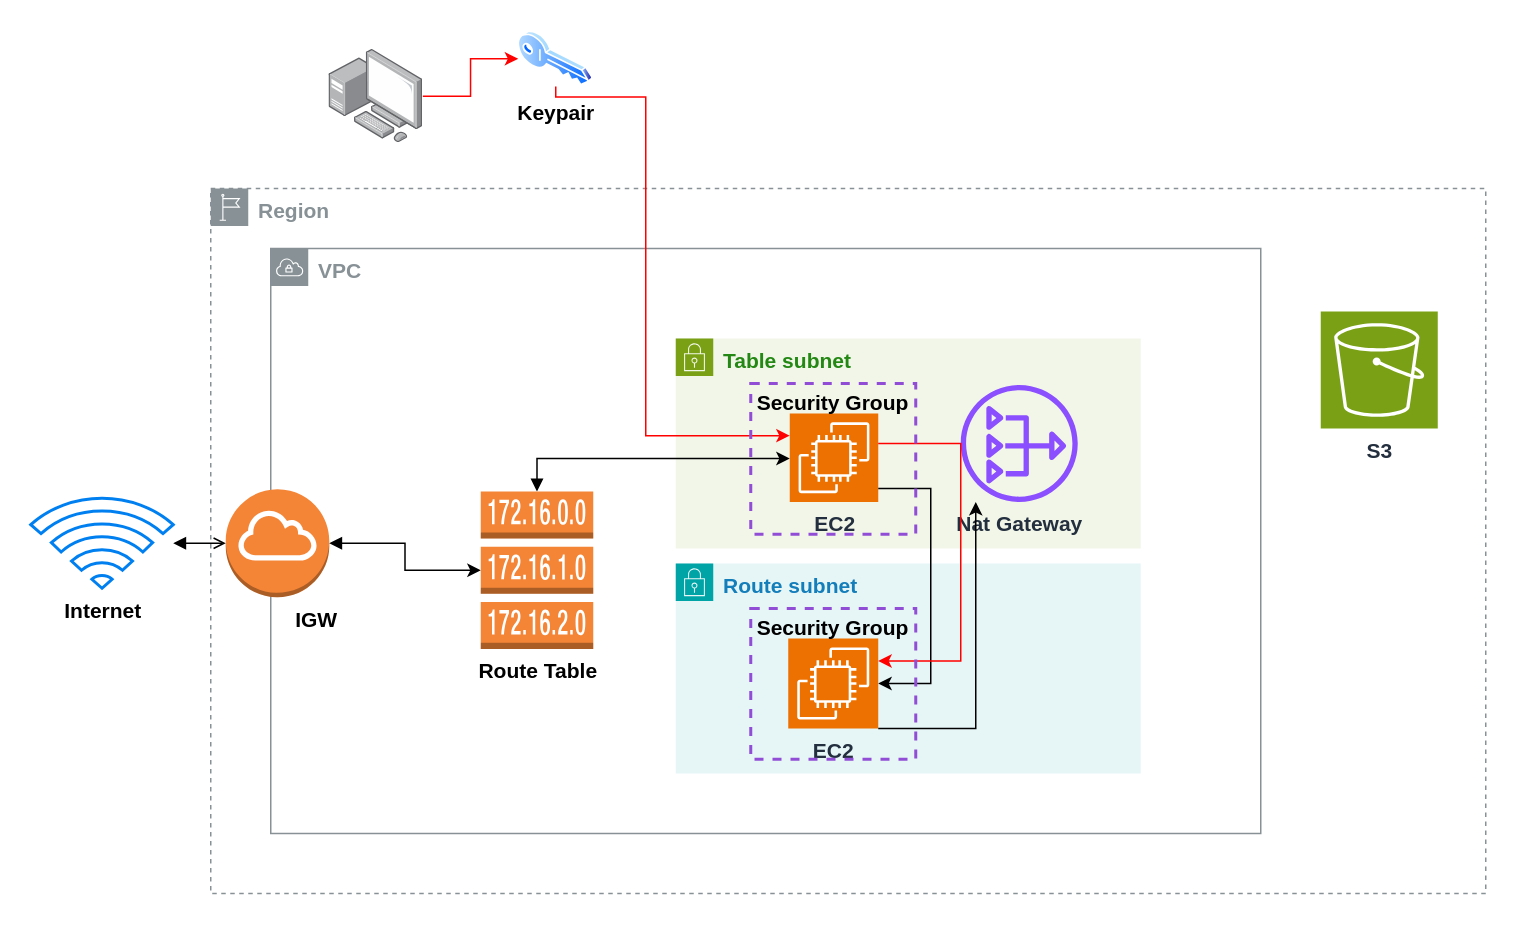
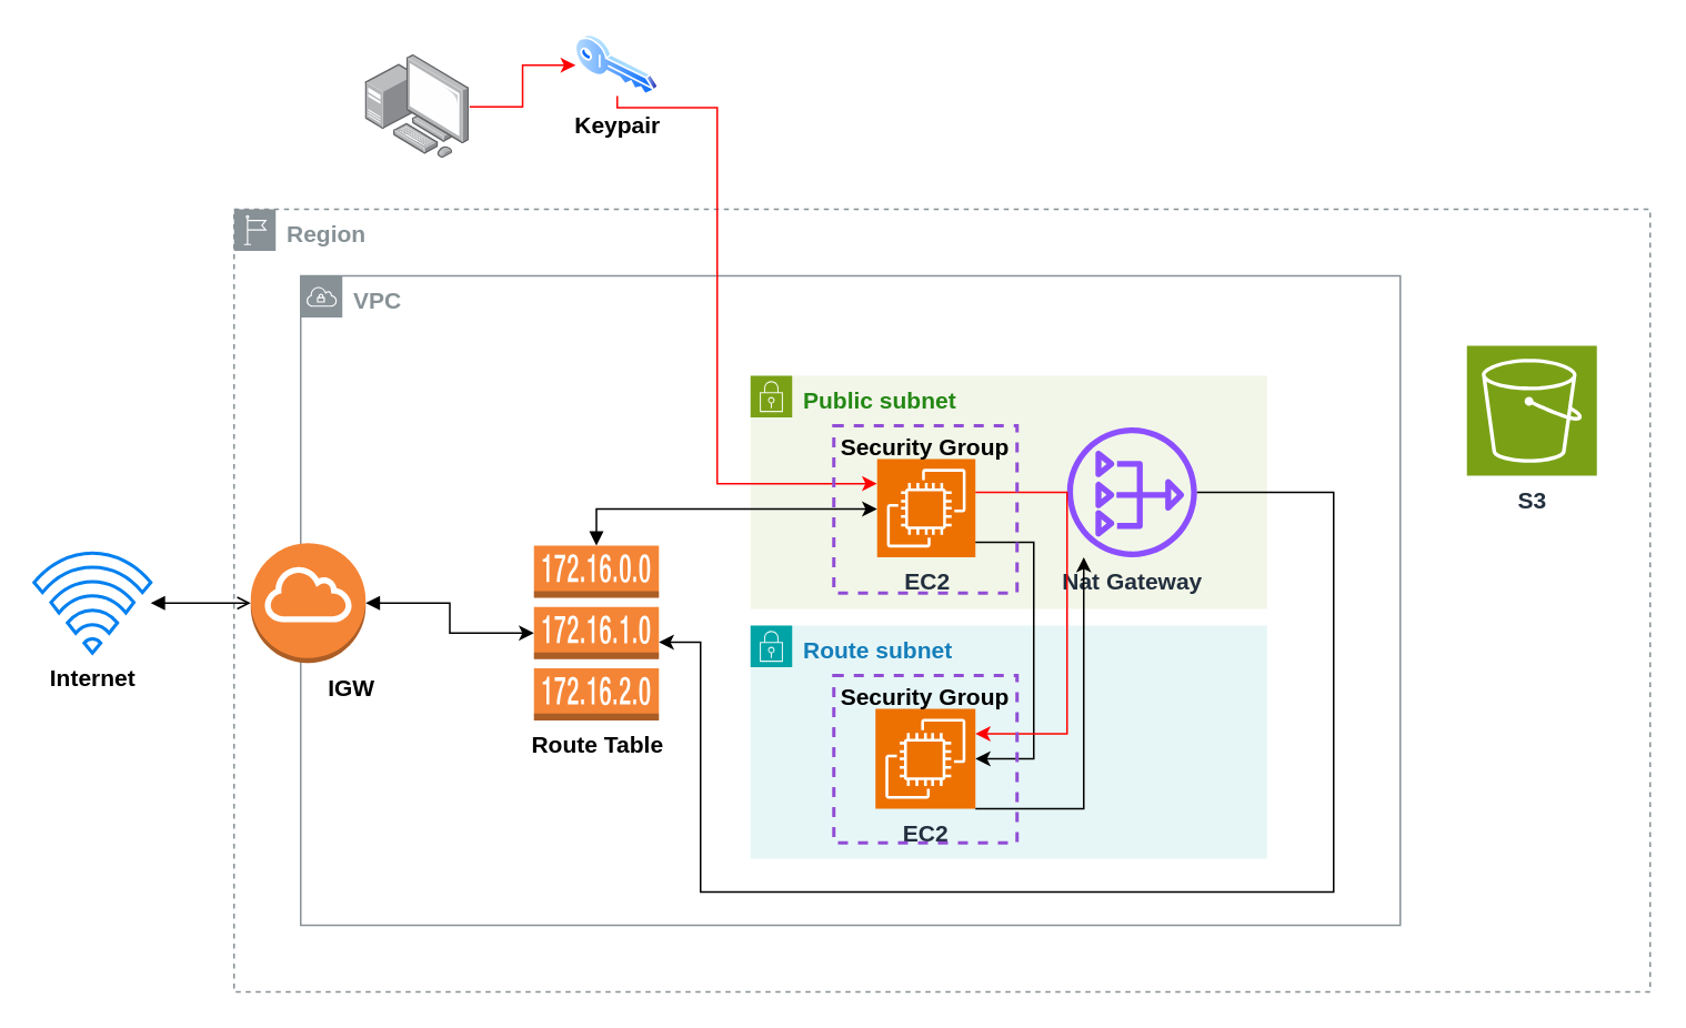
- <mxCell id="6" value="Table subnet" style="points=[[0,0],[0.25,0],[0.5,0],[0.75,0],[1,0],[1,0.25],[1,0.5],[1,0.75],[1,1],[0.75,1],[0.5,1],[0.25,1],[0,1],[0,0.75],[0,0.5],[0,0.25]];outlineConnect=0;gradientColor=none;html=1;whiteSpace=wrap;fontSize=14;fontStyle=1;container=1;pointerEvents=0;collapsible=0;recursiveResize=0;shape=mxgraph.aws4.group;grIcon=mxgraph.aws4.group_security_group;grStroke=0;strokeColor=#7AA116;fillColor=#F2F6E8;verticalAlign=top;align=left;spacingLeft=30;fontColor=#248814;dashed=0;" vertex="1" parent="1"><mxGeometry x="450" y="225" width="310" height="140" as="geometry" /></mxCell>
+ <mxCell id="6" value="Public subnet" style="points=[[0,0],[0.25,0],[0.5,0],[0.75,0],[1,0],[1,0.25],[1,0.5],[1,0.75],[1,1],[0.75,1],[0.5,1],[0.25,1],[0,1],[0,0.75],[0,0.5],[0,0.25]];outlineConnect=0;gradientColor=none;html=1;whiteSpace=wrap;fontSize=14;fontStyle=1;container=1;pointerEvents=0;collapsible=0;recursiveResize=0;shape=mxgraph.aws4.group;grIcon=mxgraph.aws4.group_security_group;grStroke=0;strokeColor=#7AA116;fillColor=#F2F6E8;verticalAlign=top;align=left;spacingLeft=30;fontColor=#248814;dashed=0;" vertex="1" parent="1"><mxGeometry x="450" y="225" width="310" height="140" as="geometry" /></mxCell>
- <mxCell id="22" value="Internet" style="html=1;verticalLabelPosition=bottom;align=center;labelBackgroundColor=#ffffff;verticalAlign=top;strokeWidth=2;strokeColor=#0080F0;shadow=0;dashed=0;shape=mxgraph.ios7.icons.wifi;pointerEvents=1;fontSize=14;fontStyle=1" vertex="1" parent="1"><mxGeometry x="20" y="331.5" width="95" height="60" as="geometry" /></mxCell>
+ <mxCell id="22" value="Internet" style="html=1;verticalLabelPosition=bottom;align=center;labelBackgroundColor=#ffffff;verticalAlign=top;strokeWidth=2;strokeColor=#0080F0;shadow=0;dashed=0;shape=mxgraph.ios7.icons.wifi;pointerEvents=1;fontSize=14;fontStyle=1" vertex="1" parent="1"><mxGeometry x="20" y="331.5" width="70" height="60" as="geometry" /></mxCell>
+ <mxCell id="20" style="edgeStyle=orthogonalEdgeStyle;rounded=0;orthogonalLoop=1;jettySize=auto;html=1;fontSize=14;fontStyle=1" edge="1" parent="1" source="8" target="14"><mxGeometry relative="1" as="geometry"><Array as="points"><mxPoint x="800" y="295" /><mxPoint x="800" y="535" /><mxPoint x="420" y="535" /><mxPoint x="420" y="385" /></Array></mxGeometry></mxCell>
